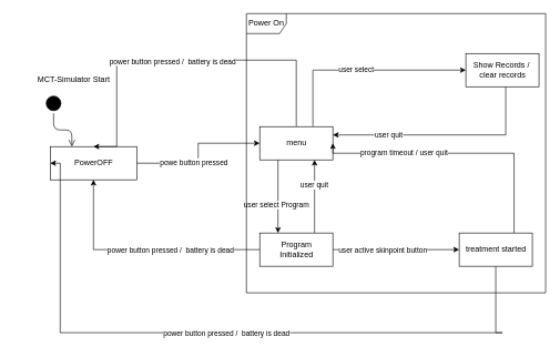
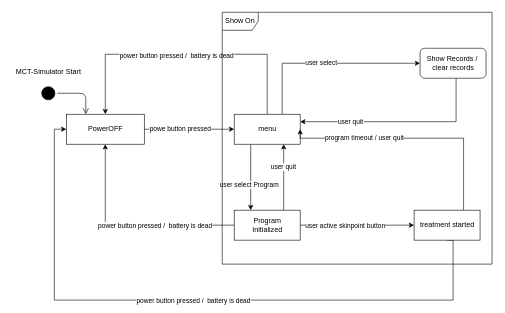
- <mxCell id="24" value="Power On" style="shape=umlFrame;whiteSpace=wrap;html=1;fontFamily=Helvetica;" parent="1" vertex="1"><mxGeometry x="370" y="20" width="450" height="420" as="geometry" /></mxCell>
+ <mxCell id="24" value="Show On" style="shape=umlFrame;whiteSpace=wrap;html=1;fontFamily=Helvetica;" parent="1" vertex="1"><mxGeometry x="370" y="20" width="450" height="420" as="geometry" /></mxCell>
- <mxCell id="30" value="Show Records /&amp;nbsp;&lt;br&gt;clear records" style="html=1;strokeColor=#030000;" vertex="1" parent="1"><mxGeometry x="700" y="80" width="110" height="50" as="geometry" /></mxCell>
+ <mxCell id="30" value="Show Records /&amp;nbsp;&lt;br&gt;clear records" style="html=1;strokeColor=#030000;rounded=1;" vertex="1" parent="1"><mxGeometry x="700" y="80" width="110" height="50" as="geometry" /></mxCell>
- <mxCell id="27" value="MCT-Simulator Start" style="text;html=1;align=center;verticalAlign=middle;resizable=0;points=[];autosize=1;strokeColor=none;" vertex="1" parent="1"><mxGeometry x="50" y="110" width="120" height="20" as="geometry" /></mxCell>
+ <mxCell id="27" value="MCT-Simulator Start" style="text;html=1;align=center;verticalAlign=middle;resizable=0;points=[];autosize=1;strokeColor=none;" vertex="1" parent="1"><mxGeometry x="20" y="110" width="120" height="20" as="geometry" /></mxCell>
- <mxCell id="4" value="PowerOFF" style="html=1;" parent="1" vertex="1"><mxGeometry x="75" y="220" width="130" height="50" as="geometry" /></mxCell>
+ <mxCell id="4" value="PowerOFF" style="html=1;" parent="1" vertex="1"><mxGeometry x="110" y="190" width="130" height="50" as="geometry" /></mxCell>
